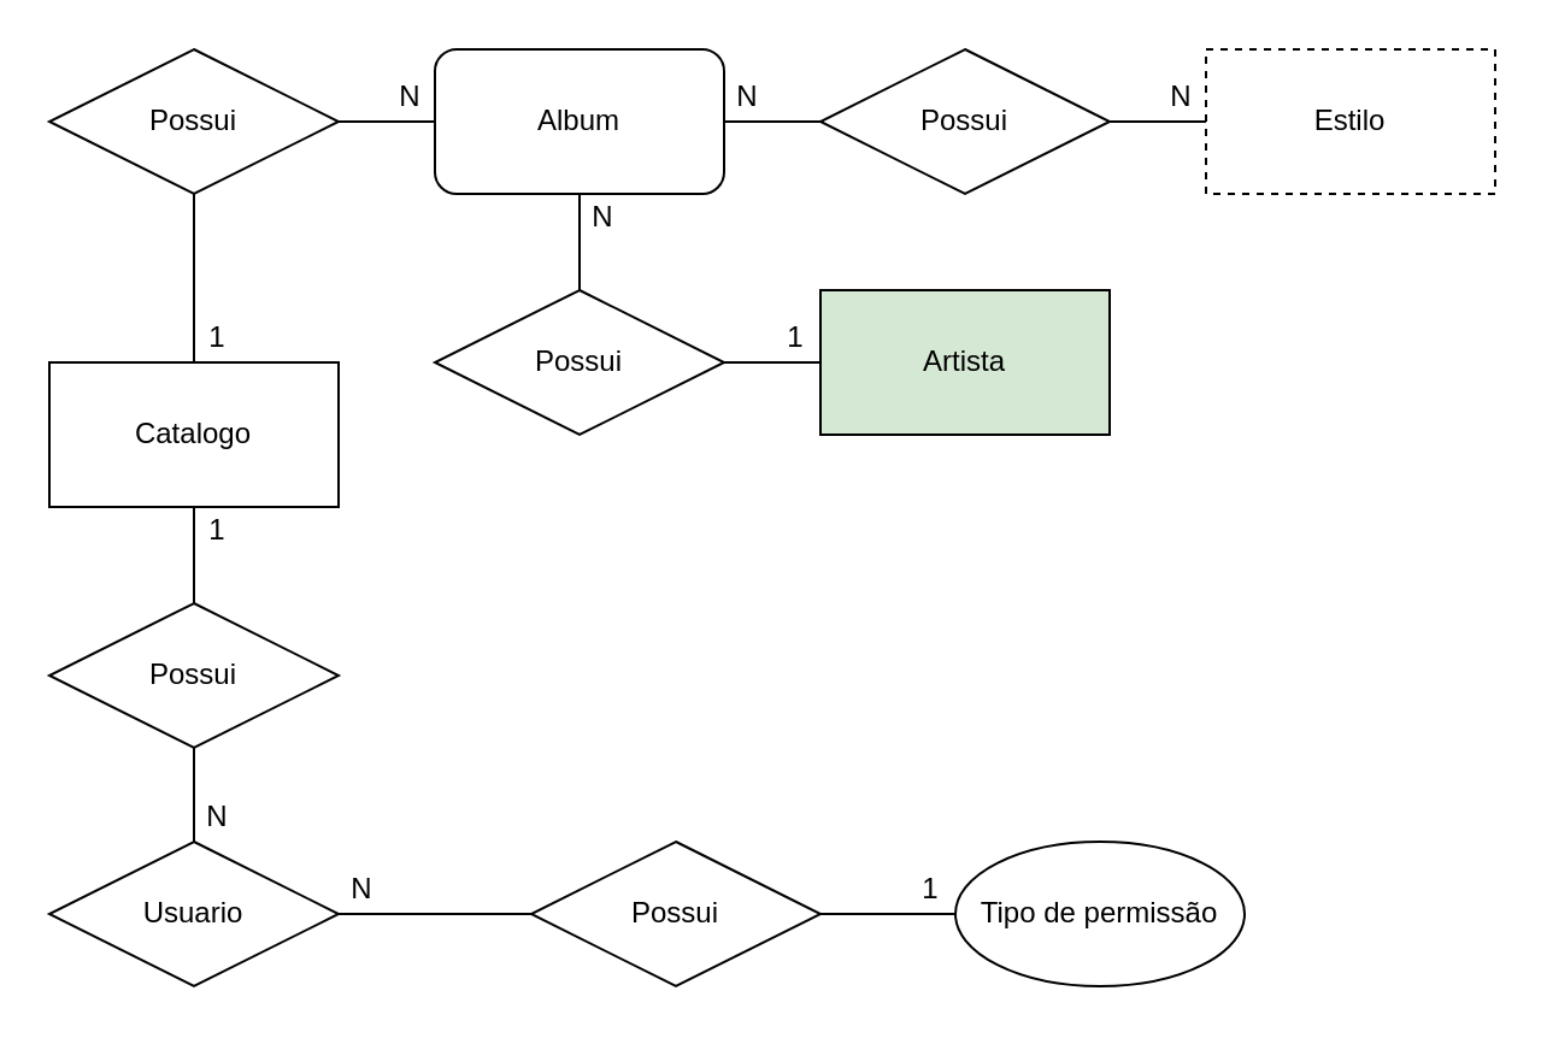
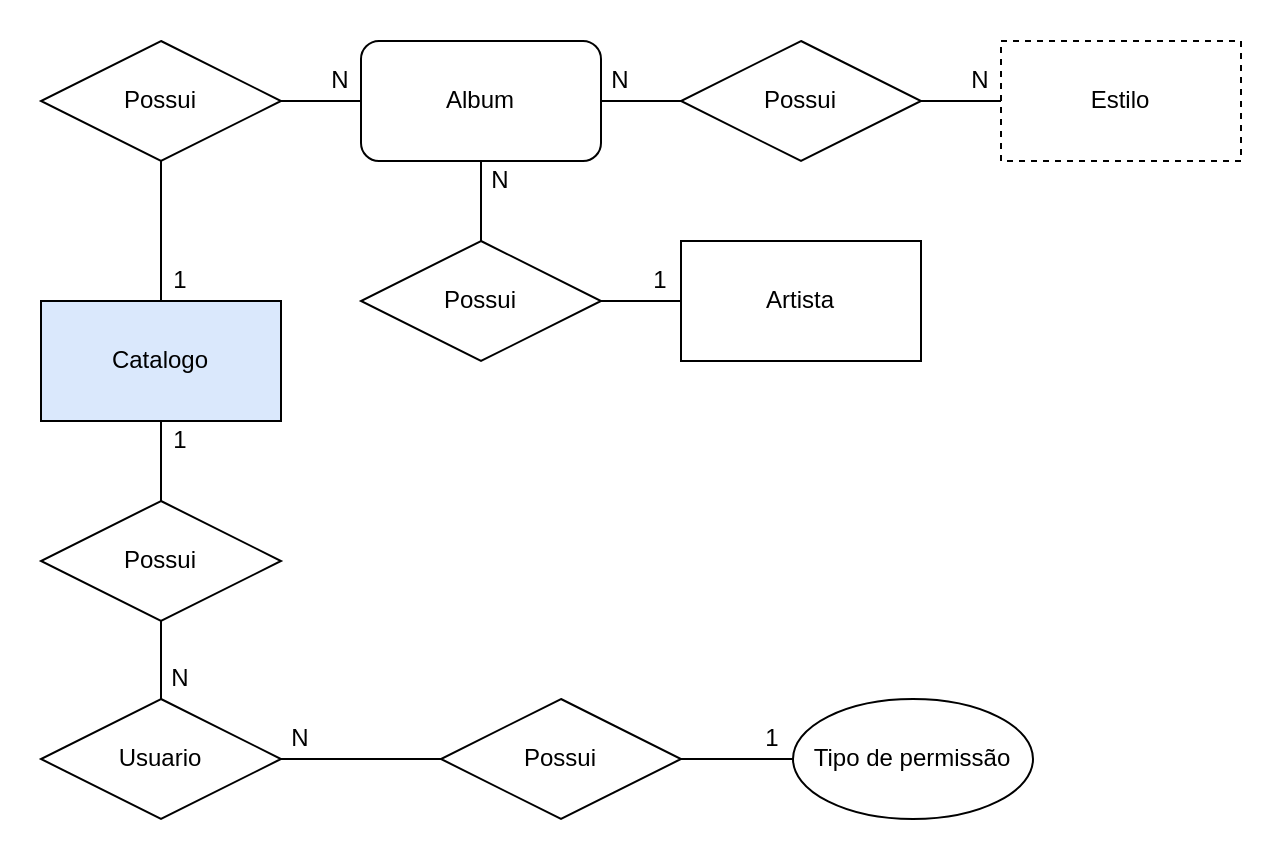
- <mxCell id="19" value="Artista" style="rounded=0;whiteSpace=wrap;html=1;fillColor=#d5e8d4;" vertex="1" parent="1"><mxGeometry x="340" y="120" width="120" height="60" as="geometry" /></mxCell>
+ <mxCell id="19" value="Artista" style="rounded=0;whiteSpace=wrap;html=1;" vertex="1" parent="1"><mxGeometry x="340" y="120" width="120" height="60" as="geometry" /></mxCell>
- <mxCell id="28" value="Catalogo" style="rounded=0;whiteSpace=wrap;html=1;" vertex="1" parent="1"><mxGeometry x="20" y="150" width="120" height="60" as="geometry" /></mxCell>
+ <mxCell id="28" value="Catalogo" style="rounded=0;whiteSpace=wrap;html=1;fillColor=#dae8fc;" vertex="1" parent="1"><mxGeometry x="20" y="150" width="120" height="60" as="geometry" /></mxCell>
